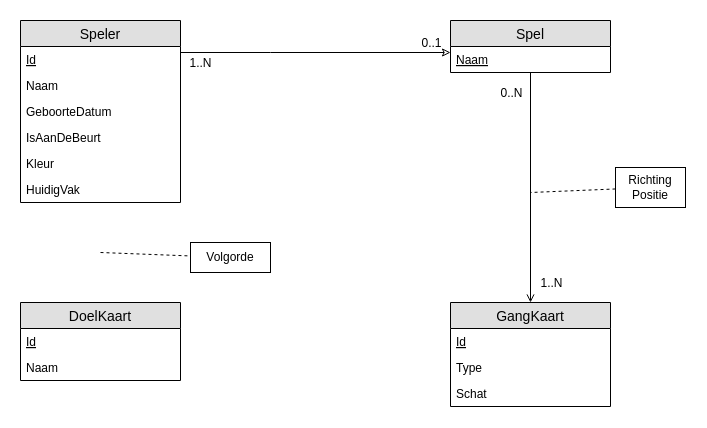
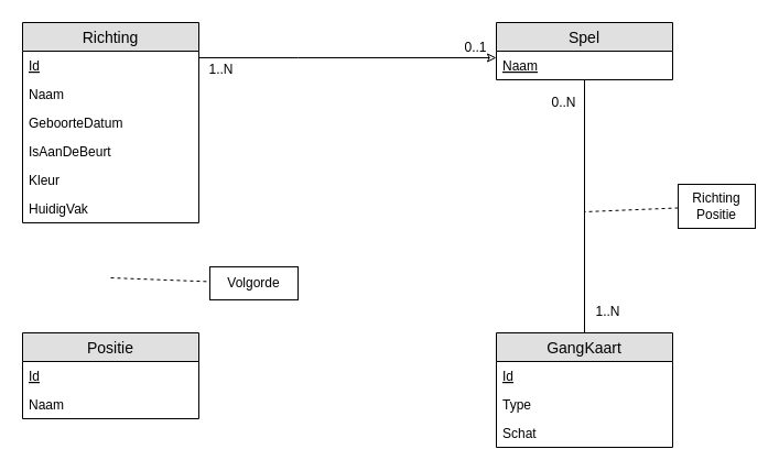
- <mxCell id="8" value="Speler" style="swimlane;fontStyle=0;childLayout=stackLayout;horizontal=1;startSize=26;fillColor=#e0e0e0;horizontalStack=0;resizeParent=1;resizeParentMax=0;resizeLast=0;collapsible=1;marginBottom=0;swimlaneFillColor=#ffffff;align=center;fontSize=14;" vertex="1" parent="1"><mxGeometry x="20" y="20" width="160" height="182" as="geometry" /></mxCell>
+ <mxCell id="8" value="Richting" style="swimlane;fontStyle=0;childLayout=stackLayout;horizontal=1;startSize=26;fillColor=#e0e0e0;horizontalStack=0;resizeParent=1;resizeParentMax=0;resizeLast=0;collapsible=1;marginBottom=0;swimlaneFillColor=#ffffff;align=center;fontSize=14;" vertex="1" parent="1"><mxGeometry x="20" y="20" width="160" height="182" as="geometry" /></mxCell>
- <mxCell id="15" style="edgeStyle=orthogonalEdgeStyle;rounded=0;orthogonalLoop=1;jettySize=auto;html=1;endArrow=open;endFill=0;strokeColor=#000000;" edge="1" parent="1" source="18" target="20"><mxGeometry relative="1" as="geometry" /></mxCell>
+ <mxCell id="15" style="edgeStyle=orthogonalEdgeStyle;rounded=0;orthogonalLoop=1;jettySize=auto;html=1;endArrow=none;endFill=0;strokeColor=#000000;" edge="1" parent="1" source="18" target="20"><mxGeometry relative="1" as="geometry" /></mxCell>
- <mxCell id="2" value="DoelKaart" style="swimlane;fontStyle=0;childLayout=stackLayout;horizontal=1;startSize=26;fillColor=#e0e0e0;horizontalStack=0;resizeParent=1;resizeParentMax=0;resizeLast=0;collapsible=1;marginBottom=0;swimlaneFillColor=#ffffff;align=center;fontSize=14;" vertex="1" parent="1"><mxGeometry x="20" y="302" width="160" height="78" as="geometry" /></mxCell>
+ <mxCell id="2" value="Positie" style="swimlane;fontStyle=0;childLayout=stackLayout;horizontal=1;startSize=26;fillColor=#e0e0e0;horizontalStack=0;resizeParent=1;resizeParentMax=0;resizeLast=0;collapsible=1;marginBottom=0;swimlaneFillColor=#ffffff;align=center;fontSize=14;" vertex="1" parent="1"><mxGeometry x="20" y="302" width="160" height="78" as="geometry" /></mxCell>
